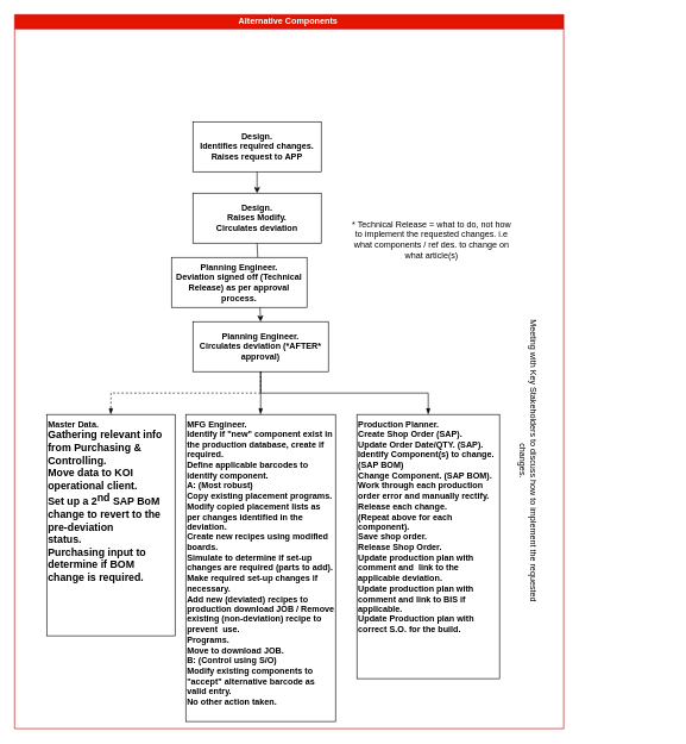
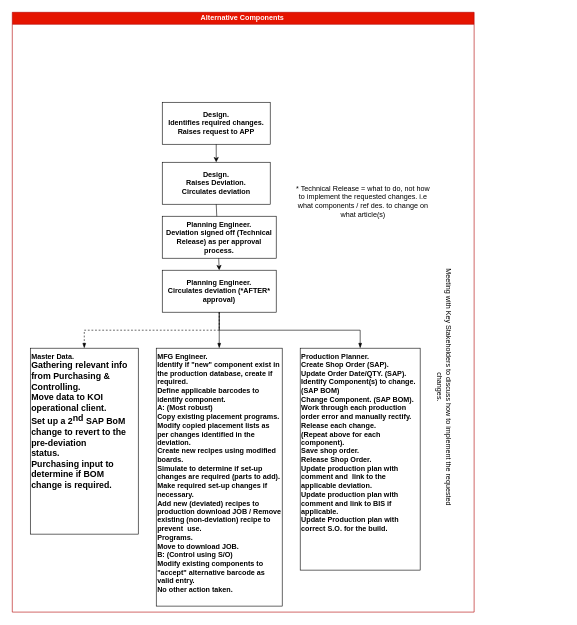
- <mxCell id="10" value="Design.&lt;br&gt;Raises Modify.&lt;br&gt;Circulates deviation" style="label;whiteSpace=wrap;html=1;rounded=0;glass=0;treeMoving=1;treeFolding=1;align=center;spacingLeft=0;" parent="2" vertex="1"><mxGeometry x="250" y="250" width="180" height="70" as="geometry" /></mxCell>
+ <mxCell id="10" value="Design.&lt;br&gt;Raises Deviation.&lt;br&gt;Circulates deviation" style="label;whiteSpace=wrap;html=1;rounded=0;glass=0;treeMoving=1;treeFolding=1;align=center;spacingLeft=0;" parent="2" vertex="1"><mxGeometry x="250" y="250" width="180" height="70" as="geometry" /></mxCell>
- <mxCell id="15" value="Planning Engineer.&lt;br&gt;Deviation signed off (Technical Release) as per approval process." style="label;whiteSpace=wrap;html=1;rounded=0;glass=0;treeMoving=1;treeFolding=1;align=center;spacingLeft=0;" vertex="1" parent="2"><mxGeometry x="220" y="340" width="190" height="70" as="geometry" /></mxCell>
+ <mxCell id="15" value="Planning Engineer.&lt;br&gt;Deviation signed off (Technical Release) as per approval process." style="label;whiteSpace=wrap;html=1;rounded=0;glass=0;treeMoving=1;treeFolding=1;align=center;spacingLeft=0;" vertex="1" parent="2"><mxGeometry x="250" y="340" width="190" height="70" as="geometry" /></mxCell>
- <mxCell id="5" value="Master Data.&lt;br&gt;&lt;span style=&quot;font-size: 11pt ; font-family: &amp;#34;calibri&amp;#34; , sans-serif&quot;&gt;Gathering relevant info from Purchasing &amp;amp; Controlling.&lt;br&gt;Move data to&amp;nbsp;&lt;/span&gt;&lt;span style=&quot;font-size: 11pt ; font-family: &amp;#34;calibri&amp;#34; , sans-serif&quot;&gt;KOI operational client.&amp;nbsp;&lt;/span&gt;&lt;span style=&quot;font-size: 11pt ; font-family: &amp;#34;calibri&amp;#34; , sans-serif&quot;&gt;&lt;br&gt;&lt;/span&gt;&lt;font face=&quot;calibri, sans-serif&quot;&gt;&lt;span style=&quot;font-size: 11pt&quot;&gt;Set up a 2&lt;/span&gt;&lt;/font&gt;&lt;sup style=&quot;font-family: &amp;#34;calibri&amp;#34; , sans-serif ; font-size: 11pt&quot;&gt;nd&lt;/sup&gt;&lt;font face=&quot;calibri, sans-serif&quot;&gt;&lt;span style=&quot;font-size: 11pt&quot;&gt; SAP BoM change to revert to the pre-deviation&lt;/span&gt;&lt;/font&gt;&lt;br&gt;&lt;font face=&quot;calibri, sans-serif&quot;&gt;&lt;span style=&quot;font-size: 11pt&quot;&gt;status.&lt;/span&gt;&lt;/font&gt;&lt;br&gt;&lt;font face=&quot;calibri, sans-serif&quot;&gt;&lt;span style=&quot;font-size: 11pt&quot;&gt;Purchasing input to determine if BOM &lt;/span&gt;&lt;span style=&quot;font-size: 14.667px&quot;&gt;change&lt;/span&gt;&lt;span style=&quot;font-size: 11pt&quot;&gt;&amp;nbsp;is required.&lt;/span&gt;&lt;/font&gt;" style="label;whiteSpace=wrap;html=1;rounded=0;glass=0;treeFolding=1;treeMoving=1;align=left;spacingLeft=0;verticalAlign=top;" parent="2" vertex="1"><mxGeometry x="45" y="560" width="180" height="310" as="geometry" /></mxCell>
+ <mxCell id="5" value="Master Data.&lt;br&gt;&lt;span style=&quot;font-size: 11pt ; font-family: &amp;#34;calibri&amp;#34; , sans-serif&quot;&gt;Gathering relevant info from Purchasing &amp;amp; Controlling.&lt;br&gt;Move data to&amp;nbsp;&lt;/span&gt;&lt;span style=&quot;font-size: 11pt ; font-family: &amp;#34;calibri&amp;#34; , sans-serif&quot;&gt;KOI operational client.&amp;nbsp;&lt;/span&gt;&lt;span style=&quot;font-size: 11pt ; font-family: &amp;#34;calibri&amp;#34; , sans-serif&quot;&gt;&lt;br&gt;&lt;/span&gt;&lt;font face=&quot;calibri, sans-serif&quot;&gt;&lt;span style=&quot;font-size: 11pt&quot;&gt;Set up a 2&lt;/span&gt;&lt;/font&gt;&lt;sup style=&quot;font-family: &amp;#34;calibri&amp;#34; , sans-serif ; font-size: 11pt&quot;&gt;nd&lt;/sup&gt;&lt;font face=&quot;calibri, sans-serif&quot;&gt;&lt;span style=&quot;font-size: 11pt&quot;&gt; SAP BoM change to revert to the pre-deviation&lt;/span&gt;&lt;/font&gt;&lt;br&gt;&lt;font face=&quot;calibri, sans-serif&quot;&gt;&lt;span style=&quot;font-size: 11pt&quot;&gt;status.&lt;/span&gt;&lt;/font&gt;&lt;br&gt;&lt;font face=&quot;calibri, sans-serif&quot;&gt;&lt;span style=&quot;font-size: 11pt&quot;&gt;Purchasing input to determine if BOM &lt;/span&gt;&lt;span style=&quot;font-size: 14.667px&quot;&gt;change&lt;/span&gt;&lt;span style=&quot;font-size: 11pt&quot;&gt;&amp;nbsp;is required.&lt;/span&gt;&lt;/font&gt;" style="label;whiteSpace=wrap;html=1;rounded=0;glass=0;treeFolding=1;treeMoving=1;align=left;spacingLeft=0;verticalAlign=top;" parent="2" vertex="1"><mxGeometry x="30" y="560" width="180" height="310" as="geometry" /></mxCell>
